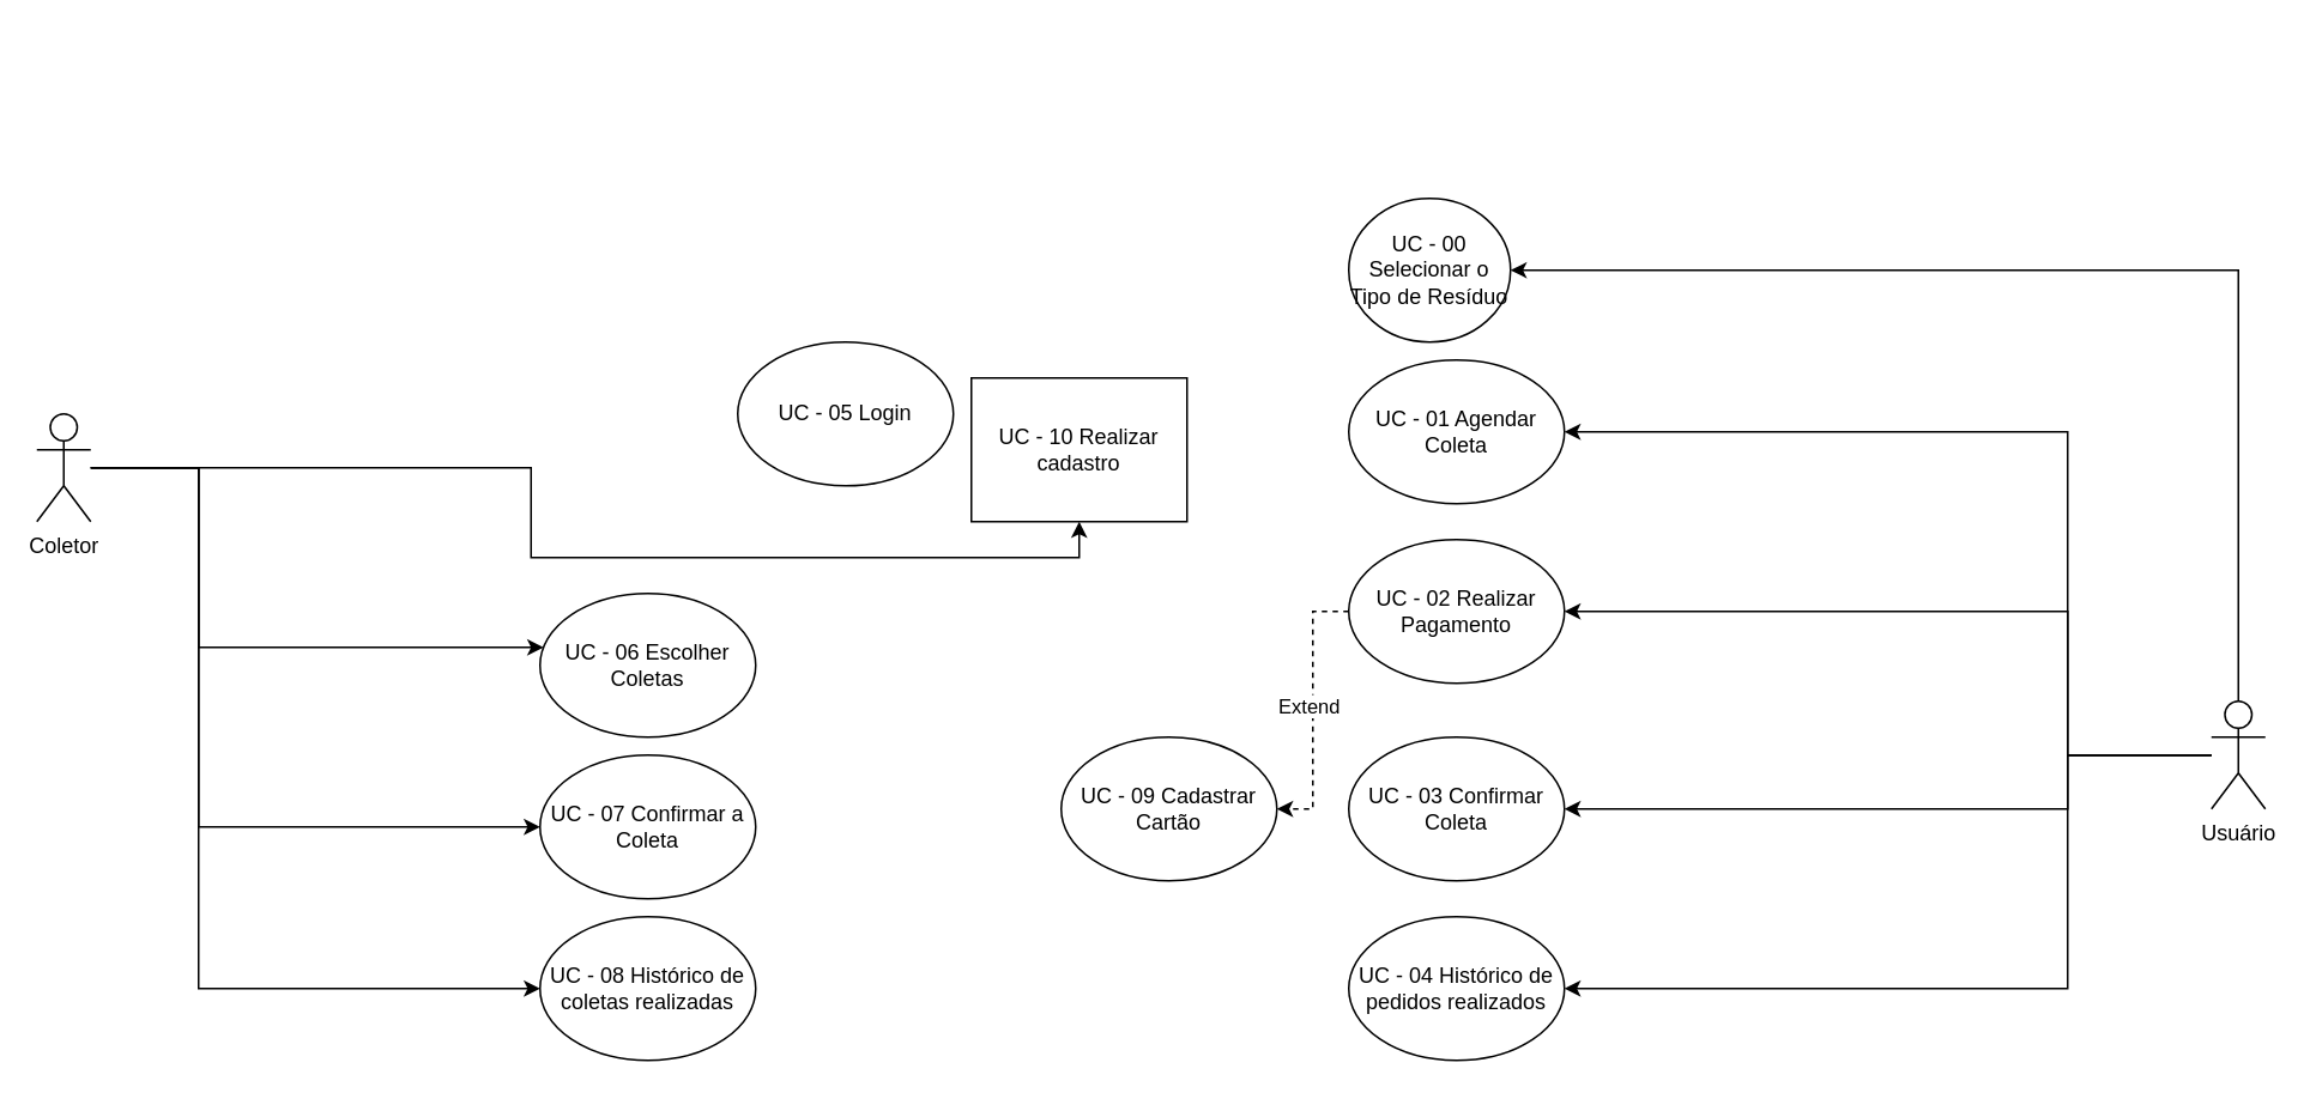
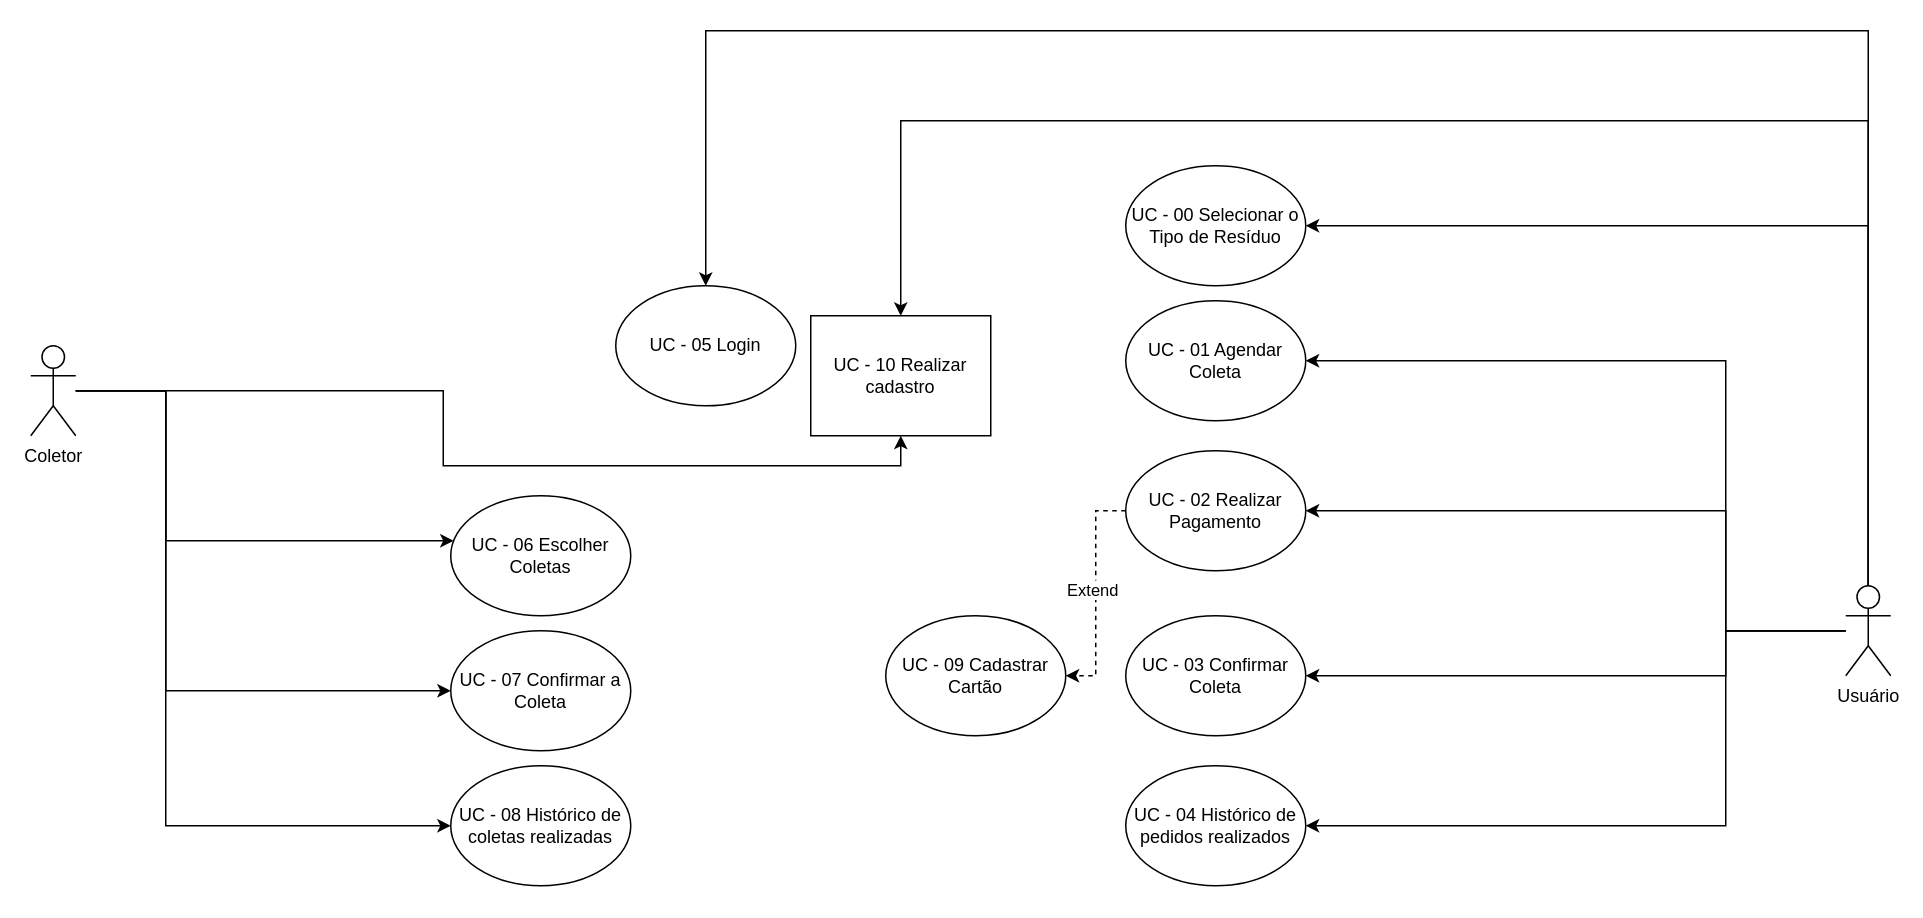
+ <mxCell id="6" style="edgeStyle=orthogonalEdgeStyle;rounded=0;orthogonalLoop=1;jettySize=auto;html=1;" edge="1" parent="1" source="9" target="23"><mxGeometry relative="1" as="geometry"><Array as="points"><mxPoint x="692" y="20" /><mxPoint x="120" y="20" /></Array></mxGeometry></mxCell>
+ <mxCell id="8" style="edgeStyle=orthogonalEdgeStyle;rounded=0;orthogonalLoop=1;jettySize=auto;html=1;entryX=0.5;entryY=0;entryDx=0;entryDy=0;" edge="1" parent="1" source="9" target="27"><mxGeometry relative="1" as="geometry"><Array as="points"><mxPoint x="1245" y="80" /><mxPoint x="600" y="80" /></Array></mxGeometry></mxCell>
- <mxCell id="15" value="UC - 00 Selecionar o Tipo de Resíduo" style="ellipse;whiteSpace=wrap;html=1;" vertex="1" parent="1"><mxGeometry x="750" y="110" width="90" height="80" as="geometry" /></mxCell>
+ <mxCell id="15" value="UC - 00 Selecionar o Tipo de Resíduo" style="ellipse;whiteSpace=wrap;html=1;" vertex="1" parent="1"><mxGeometry x="750" y="110" width="120" height="80" as="geometry" /></mxCell>
